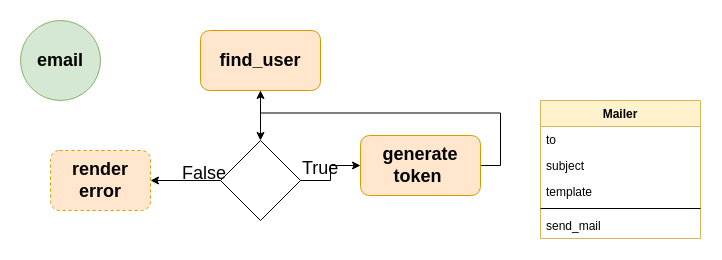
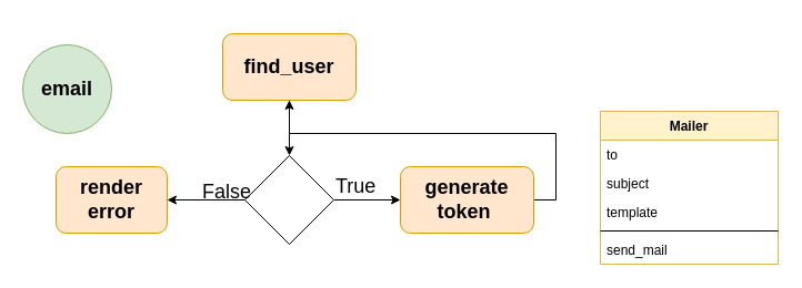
- <mxCell id="2" value="email" style="ellipse;whiteSpace=wrap;html=1;aspect=fixed;fillColor=#d5e8d4;strokeColor=#82b366;fontStyle=1;fontSize=18;" parent="1" vertex="1"><mxGeometry x="20" y="20" width="80" height="80" as="geometry" /></mxCell>
+ <mxCell id="2" value="email" style="ellipse;whiteSpace=wrap;html=1;aspect=fixed;fillColor=#d5e8d4;strokeColor=#82b366;fontStyle=1;fontSize=18;" parent="1" vertex="1"><mxGeometry x="20" y="40" width="80" height="80" as="geometry" /></mxCell>
- <mxCell id="11" value="generate token&amp;nbsp;" style="rounded=1;whiteSpace=wrap;html=1;fontSize=18;fillColor=#ffe6cc;strokeColor=#d79b00;fontStyle=1" parent="1" vertex="1"><mxGeometry x="360" y="135" width="120" height="60" as="geometry" /></mxCell>
+ <mxCell id="11" value="generate token&amp;nbsp;" style="rounded=1;whiteSpace=wrap;html=1;fontSize=18;fillColor=#ffe6cc;strokeColor=#d79b00;fontStyle=1" parent="1" vertex="1"><mxGeometry x="360" y="150" width="120" height="60" as="geometry" /></mxCell>
- <mxCell id="8" value="render error" style="rounded=1;whiteSpace=wrap;html=1;fontSize=18;fillColor=#ffe6cc;strokeColor=#d79b00;fontStyle=1;dashed=1;" parent="1" vertex="1"><mxGeometry x="50" y="150" width="100" height="60" as="geometry" /></mxCell>
+ <mxCell id="8" value="render error" style="rounded=1;whiteSpace=wrap;html=1;fontSize=18;fillColor=#ffe6cc;strokeColor=#d79b00;fontStyle=1" parent="1" vertex="1"><mxGeometry x="50" y="150" width="100" height="60" as="geometry" /></mxCell>
